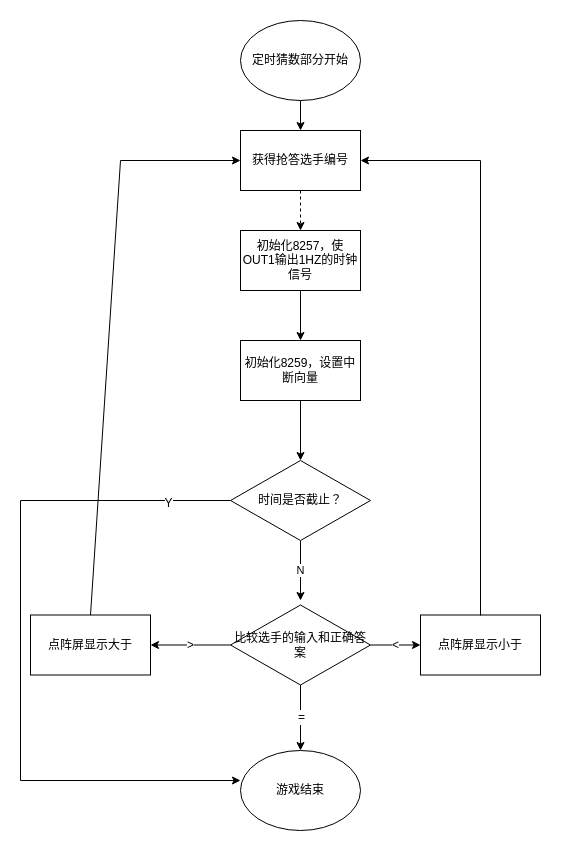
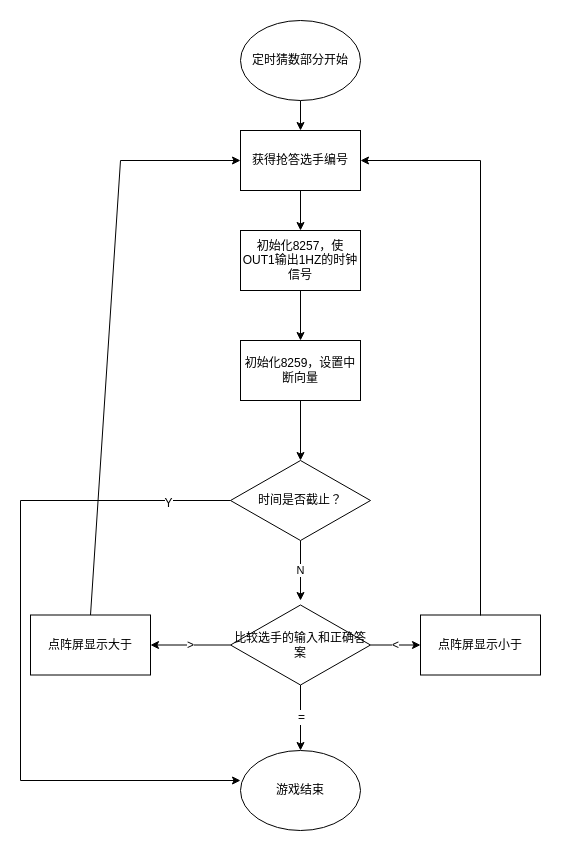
- <mxCell id="18" value="" style="edgeStyle=orthogonalEdgeStyle;rounded=0;orthogonalLoop=1;jettySize=auto;html=1;fontFamily=Helvetica;fontSize=12;fontColor=default;dashed=1;" edge="1" parent="1" source="19" target="5"><mxGeometry relative="1" as="geometry" /></mxCell>
+ <mxCell id="18" value="" style="edgeStyle=orthogonalEdgeStyle;rounded=0;orthogonalLoop=1;jettySize=auto;html=1;fontFamily=Helvetica;fontSize=12;fontColor=default;" edge="1" parent="1" source="19" target="5"><mxGeometry relative="1" as="geometry" /></mxCell>
